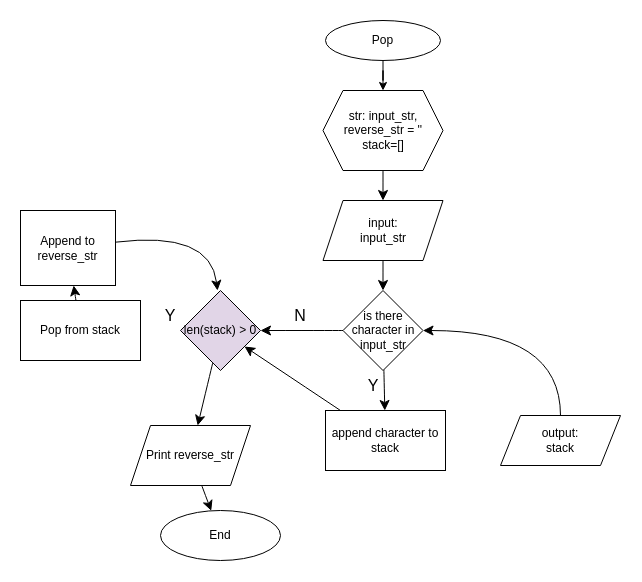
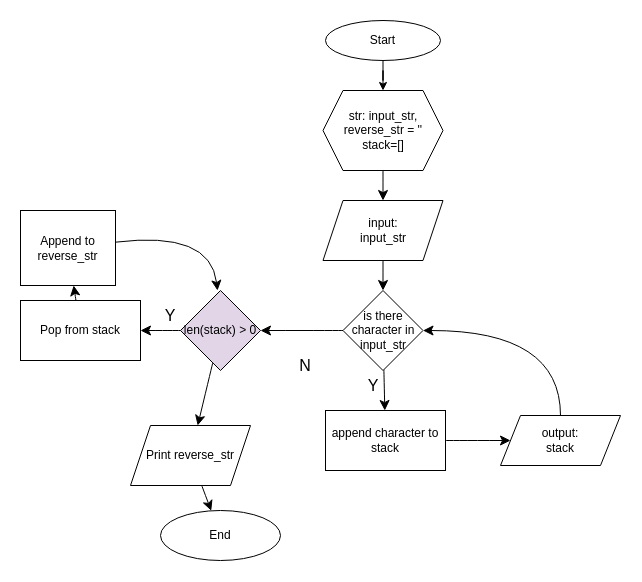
- <mxCell id="3" value="Pop" style="ellipse;whiteSpace=wrap;html=1;" parent="1" vertex="1"><mxGeometry x="325" y="20" width="115" height="40" as="geometry" /></mxCell>
+ <mxCell id="3" value="Start" style="ellipse;whiteSpace=wrap;html=1;" parent="1" vertex="1"><mxGeometry x="325" y="20" width="115" height="40" as="geometry" /></mxCell>
- <mxCell id="19" value="N" style="text;strokeColor=none;fillColor=none;html=1;align=center;verticalAlign=middle;whiteSpace=wrap;rounded=0;fontSize=16;" vertex="1" parent="1"><mxGeometry x="270" y="300" width="60" height="30" as="geometry" /></mxCell>
+ <mxCell id="19" value="N" style="text;strokeColor=none;fillColor=none;html=1;align=center;verticalAlign=middle;whiteSpace=wrap;rounded=0;fontSize=16;" vertex="1" parent="1"><mxGeometry x="275" y="350" width="60" height="30" as="geometry" /></mxCell>
+ <mxCell id="15" value="" style="edgeStyle=none;curved=1;rounded=0;orthogonalLoop=1;jettySize=auto;html=1;fontSize=12;startSize=8;endSize=8;" edge="1" parent="1" source="17" target="21"><mxGeometry relative="1" as="geometry" /></mxCell>
- <mxCell id="9" value="" style="edgeStyle=none;curved=1;rounded=0;orthogonalLoop=1;jettySize=auto;html=1;fontSize=12;startSize=8;endSize=8;" edge="1" parent="1" source="10" target="17"><mxGeometry relative="1" as="geometry" /></mxCell>
+ <mxCell id="9" value="" style="edgeStyle=none;curved=1;rounded=0;orthogonalLoop=1;jettySize=auto;html=1;fontSize=12;startSize=8;endSize=8;" edge="1" parent="1" source="10" target="14"><mxGeometry relative="1" as="geometry" /></mxCell>
